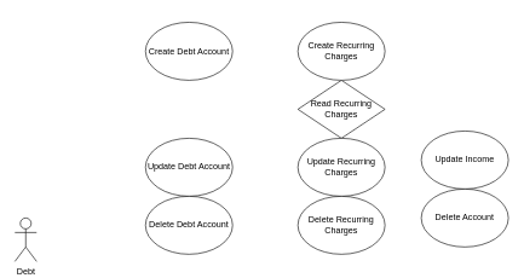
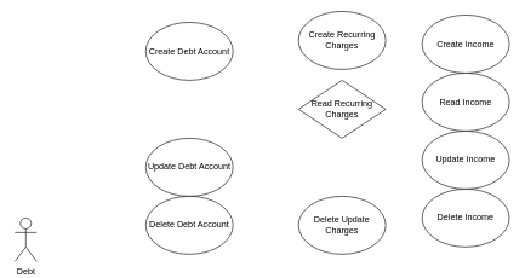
+ <mxCell id="11" value="Create Income" style="ellipse;whiteSpace=wrap;html=1;" vertex="1" parent="1"><mxGeometry x="580" y="20" width="120" height="80" as="geometry" /></mxCell>
- <mxCell id="6" value="Create Recurring Charges" style="ellipse;whiteSpace=wrap;html=1;" vertex="1" parent="1"><mxGeometry x="410" y="30" width="120" height="80" as="geometry" /></mxCell>
+ <mxCell id="6" value="Create Recurring Charges" style="ellipse;whiteSpace=wrap;html=1;" vertex="1" parent="1"><mxGeometry x="410" y="15" width="120" height="80" as="geometry" /></mxCell>
+ <mxCell id="10" value="Read Income" style="ellipse;whiteSpace=wrap;html=1;" vertex="1" parent="1"><mxGeometry x="580" y="100" width="120" height="80" as="geometry" /></mxCell>
- <mxCell id="7" value="Update Recurring Charges" style="ellipse;whiteSpace=wrap;html=1;" vertex="1" parent="1"><mxGeometry x="410" y="190" width="120" height="80" as="geometry" /></mxCell>
- <mxCell id="13" value="Delete Account" style="ellipse;whiteSpace=wrap;html=1;" vertex="1" parent="1"><mxGeometry x="580" y="260" width="120" height="80" as="geometry" /></mxCell>
+ <mxCell id="13" value="Delete Income" style="ellipse;whiteSpace=wrap;html=1;" vertex="1" parent="1"><mxGeometry x="580" y="260" width="120" height="80" as="geometry" /></mxCell>
- <mxCell id="9" value="Delete Recurring Charges" style="ellipse;whiteSpace=wrap;html=1;" vertex="1" parent="1"><mxGeometry x="410" y="270" width="120" height="80" as="geometry" /></mxCell>
+ <mxCell id="9" value="Delete Update Charges" style="ellipse;whiteSpace=wrap;html=1;" vertex="1" parent="1"><mxGeometry x="410" y="270" width="120" height="80" as="geometry" /></mxCell>
